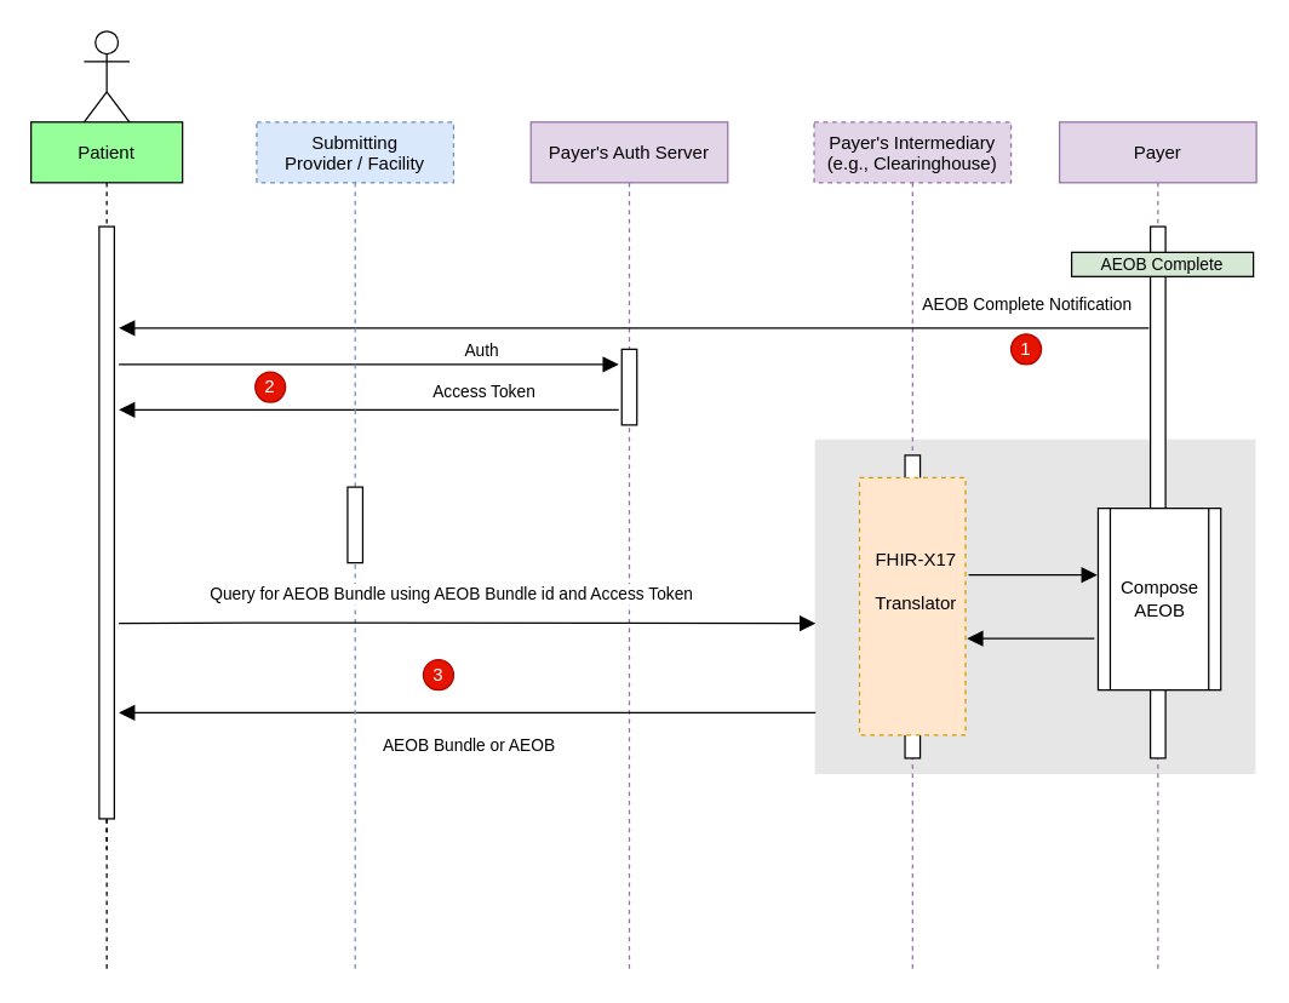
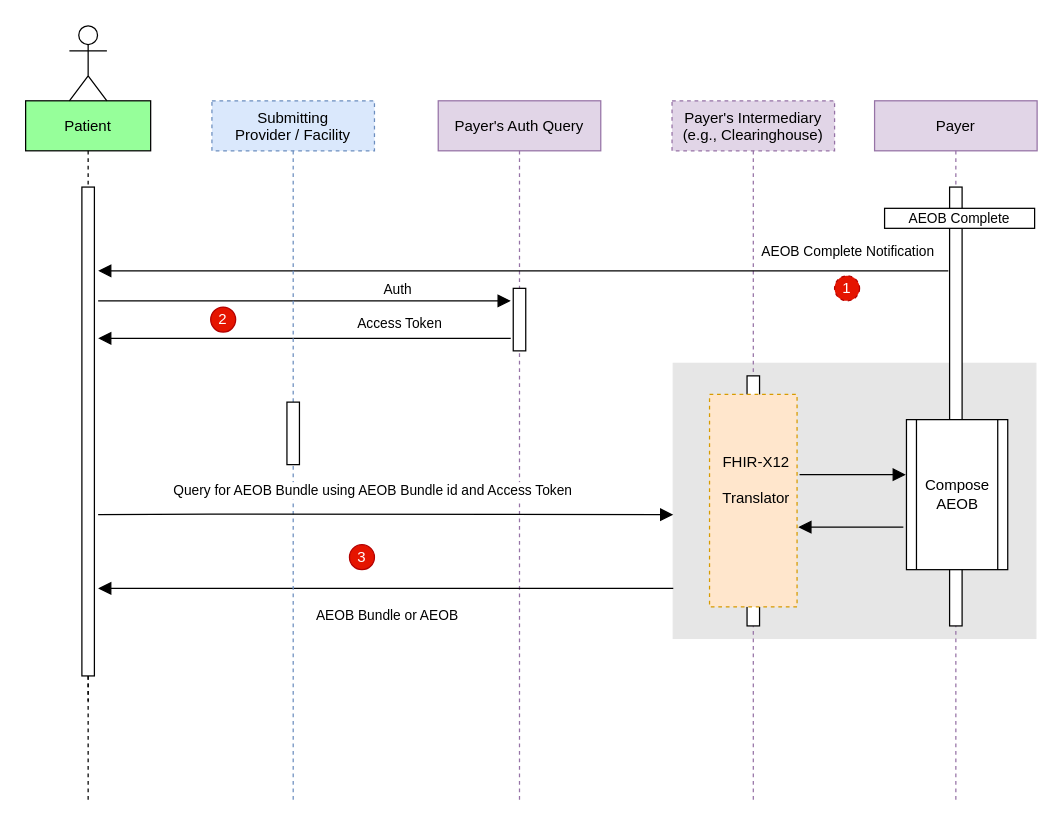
- <mxCell id="4" value="Payer's Auth Server" style="shape=umlLifeline;perimeter=lifelinePerimeter;container=1;collapsible=0;recursiveResize=0;rounded=0;shadow=0;strokeWidth=1;fillColor=#e1d5e7;strokeColor=#9673a6;" parent="1" vertex="1" treatAsSingle="0"><mxGeometry x="350" y="80" width="130" height="560" as="geometry" /></mxCell>
+ <mxCell id="4" value="Payer's Auth Query" style="shape=umlLifeline;perimeter=lifelinePerimeter;container=1;collapsible=0;recursiveResize=0;rounded=0;shadow=0;strokeWidth=1;fillColor=#e1d5e7;strokeColor=#9673a6;" parent="1" vertex="1" treatAsSingle="0"><mxGeometry x="350" y="80" width="130" height="560" as="geometry" /></mxCell>
- <mxCell id="23" value="&lt;font style=&quot;font-size: 11px&quot;&gt;AEOB Complete&lt;/font&gt;" style="rounded=0;whiteSpace=wrap;html=1;fillColor=#d5e8d4;" parent="1" vertex="1"><mxGeometry x="707" y="166" width="120" height="16" as="geometry" /></mxCell>
+ <mxCell id="23" value="&lt;font style=&quot;font-size: 11px&quot;&gt;AEOB Complete&lt;/font&gt;" style="rounded=0;whiteSpace=wrap;html=1;" parent="1" vertex="1"><mxGeometry x="707" y="166" width="120" height="16" as="geometry" /></mxCell>
- <mxCell id="8" value="1" style="ellipse;whiteSpace=wrap;html=1;aspect=fixed;fillColor=#e51400;strokeColor=#B20000;fontColor=#ffffff;" parent="1" vertex="1"><mxGeometry x="667" y="220" width="20" height="20" as="geometry" /></mxCell>
+ <mxCell id="8" value="1" style="ellipse;whiteSpace=wrap;html=1;aspect=fixed;fillColor=#e51400;strokeColor=#B20000;fontColor=#ffffff;dashed=1;" parent="1" vertex="1"><mxGeometry x="667" y="220" width="20" height="20" as="geometry" /></mxCell>
- <mxCell id="17" value="&lt;font style=&quot;font-size: 12px ; font-weight: normal&quot;&gt;FHIR-X17&lt;br&gt;Translator&lt;/font&gt;" style="text;strokeColor=none;fillColor=none;html=1;fontSize=24;fontStyle=1;verticalAlign=middle;align=center;" parent="15" vertex="1"><mxGeometry y="32.229" width="70" height="56.667" as="geometry" /></mxCell>
+ <mxCell id="17" value="&lt;font style=&quot;font-size: 12px ; font-weight: normal&quot;&gt;FHIR-X12&lt;br&gt;Translator&lt;/font&gt;" style="text;strokeColor=none;fillColor=none;html=1;fontSize=24;fontStyle=1;verticalAlign=middle;align=center;" parent="15" vertex="1"><mxGeometry y="32.229" width="70" height="56.667" as="geometry" /></mxCell>
